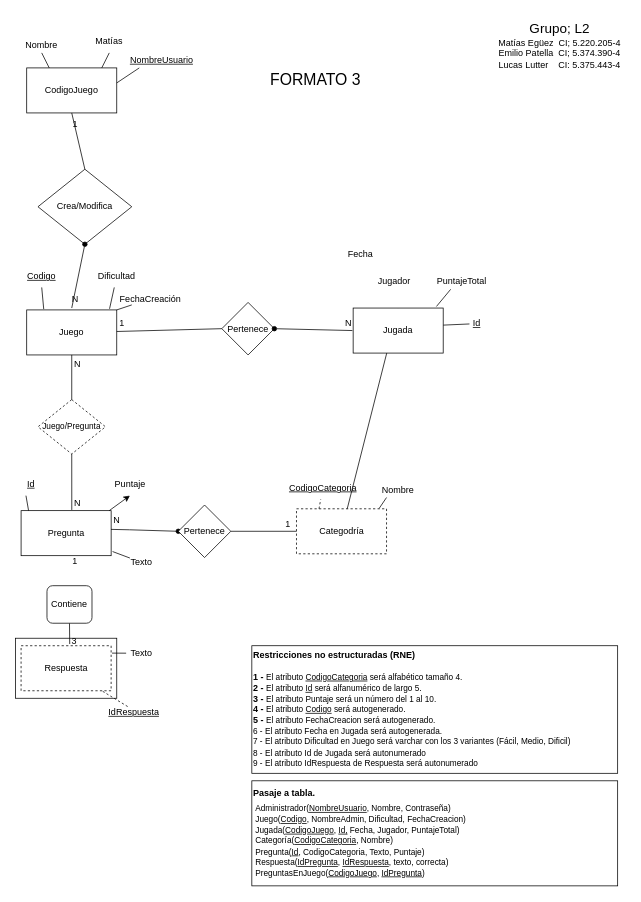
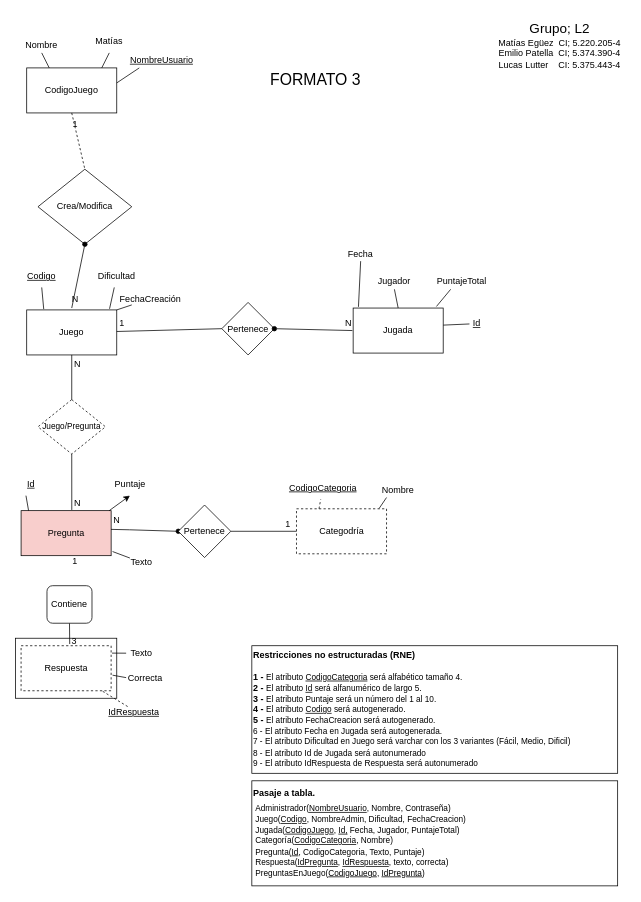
- <mxCell id="31" value="" style="endArrow=none;html=1;rounded=0;entryX=0.5;entryY=0;entryDx=0;entryDy=0;exitX=0.5;exitY=1;exitDx=0;exitDy=0;" parent="1" source="4" target="30" edge="1"><mxGeometry width="50" height="50" relative="1" as="geometry"><mxPoint x="155" y="125" as="sourcePoint" /><mxPoint x="205" y="75" as="targetPoint" /></mxGeometry></mxCell>
+ <mxCell id="31" value="" style="endArrow=none;html=1;rounded=0;entryX=0.5;entryY=0;entryDx=0;entryDy=0;exitX=0.5;exitY=1;exitDx=0;exitDy=0;dashed=1;" parent="1" source="4" target="30" edge="1"><mxGeometry width="50" height="50" relative="1" as="geometry"><mxPoint x="155" y="125" as="sourcePoint" /><mxPoint x="205" y="75" as="targetPoint" /></mxGeometry></mxCell>
+ <mxCell id="27" value="" style="endArrow=none;html=1;rounded=0;exitX=0.059;exitY=-0.027;exitDx=0;exitDy=0;exitPerimeter=0;entryX=0.5;entryY=1;entryDx=0;entryDy=0;" parent="1" source="47" target="10" edge="1"><mxGeometry width="50" height="50" relative="1" as="geometry"><mxPoint x="491.154" y="402.496" as="sourcePoint" /><mxPoint x="445" y="408" as="targetPoint" /></mxGeometry></mxCell>
- <mxCell id="26" value="" style="endArrow=none;html=1;rounded=0;exitX=0.5;exitY=0;exitDx=0;exitDy=0;" parent="1" source="47" target="6" edge="1"><mxGeometry width="50" height="50" relative="1" as="geometry"><mxPoint x="540" y="367.5" as="sourcePoint" /><mxPoint x="620" y="402.5" as="targetPoint" /></mxGeometry></mxCell>
+ <mxCell id="26" value="" style="endArrow=none;html=1;rounded=0;exitX=0.5;exitY=0;exitDx=0;exitDy=0;entryX=0.5;entryY=1;entryDx=0;entryDy=0;" parent="1" source="47" target="11" edge="1"><mxGeometry width="50" height="50" relative="1" as="geometry"><mxPoint x="540" y="367.5" as="sourcePoint" /><mxPoint x="620" y="402.5" as="targetPoint" /></mxGeometry></mxCell>
- <mxCell id="7" value="Pregunta" style="rounded=0;whiteSpace=wrap;html=1;" parent="1" vertex="1"><mxGeometry x="27.5" y="680" width="120" height="60" as="geometry" /></mxCell>
+ <mxCell id="7" value="Pregunta" style="rounded=0;whiteSpace=wrap;html=1;fillColor=#f8cecc;" parent="1" vertex="1"><mxGeometry x="27.5" y="680" width="120" height="60" as="geometry" /></mxCell>
+ <mxCell id="66" value="" style="endArrow=none;html=1;rounded=0;entryX=0;entryY=0.5;entryDx=0;entryDy=0;exitX=1.016;exitY=0.654;exitDx=0;exitDy=0;exitPerimeter=0;" parent="1" source="67" target="64" edge="1"><mxGeometry width="50" height="50" relative="1" as="geometry"><mxPoint x="130" y="860" as="sourcePoint" /><mxPoint x="192.5" y="857.5" as="targetPoint" /></mxGeometry></mxCell>
+ <mxCell id="64" value="Correcta" style="text;html=1;strokeColor=none;fillColor=none;align=center;verticalAlign=middle;whiteSpace=wrap;rounded=0;" parent="1" vertex="1"><mxGeometry x="167.5" y="892.5" width="50" height="20" as="geometry" /></mxCell>
